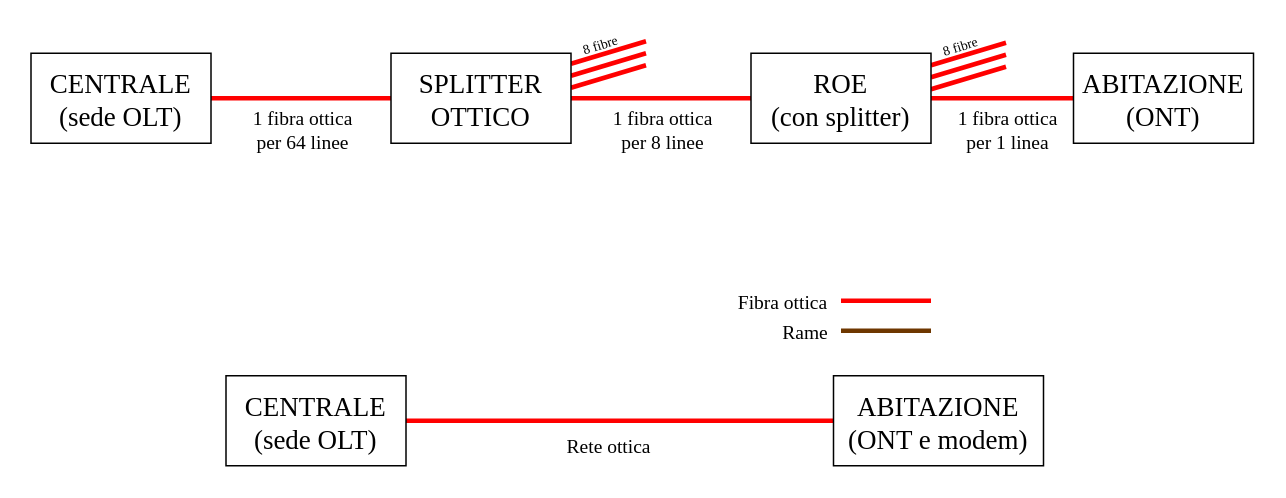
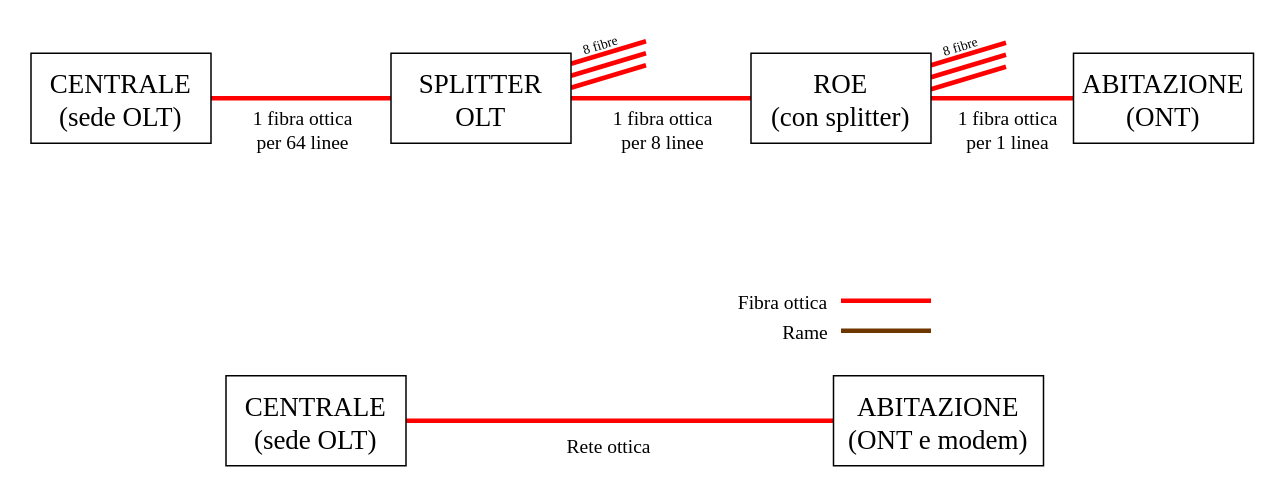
- <mxCell id="16" value="SPLITTER OTTICO" style="rounded=0;whiteSpace=wrap;html=1;fontFamily=Bahnschrift;fontSize=18;spacingTop=4;" parent="1" vertex="1"><mxGeometry x="260" y="35" width="120" height="60" as="geometry" /></mxCell>
+ <mxCell id="16" value="SPLITTER OLT" style="rounded=0;whiteSpace=wrap;html=1;fontFamily=Bahnschrift;fontSize=18;spacingTop=4;" parent="1" vertex="1"><mxGeometry x="260" y="35" width="120" height="60" as="geometry" /></mxCell>
